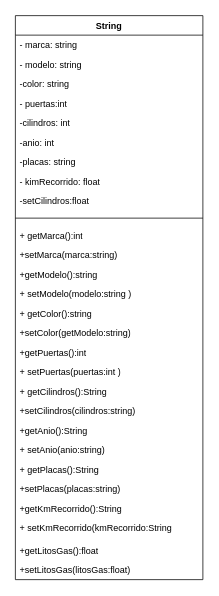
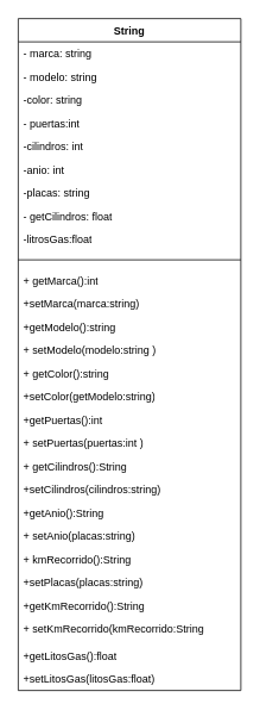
- <mxCell id="10" value="- kimRecorrido: float" style="text;strokeColor=none;fillColor=none;align=left;verticalAlign=top;spacingLeft=4;spacingRight=4;overflow=hidden;rotatable=0;points=[[0,0.5],[1,0.5]];portConstraint=eastwest;whiteSpace=wrap;html=1;" parent="2" vertex="1"><mxGeometry y="208" width="250" height="26" as="geometry" /></mxCell>
+ <mxCell id="10" value="- getCilindros: float" style="text;strokeColor=none;fillColor=none;align=left;verticalAlign=top;spacingLeft=4;spacingRight=4;overflow=hidden;rotatable=0;points=[[0,0.5],[1,0.5]];portConstraint=eastwest;whiteSpace=wrap;html=1;" parent="2" vertex="1"><mxGeometry y="208" width="250" height="26" as="geometry" /></mxCell>
- <mxCell id="11" value="-setCilindros:float" style="text;strokeColor=none;fillColor=none;align=left;verticalAlign=top;spacingLeft=4;spacingRight=4;overflow=hidden;rotatable=0;points=[[0,0.5],[1,0.5]];portConstraint=eastwest;whiteSpace=wrap;html=1;" parent="2" vertex="1"><mxGeometry y="234" width="250" height="26" as="geometry" /></mxCell>
+ <mxCell id="11" value="-litrosGas:float" style="text;strokeColor=none;fillColor=none;align=left;verticalAlign=top;spacingLeft=4;spacingRight=4;overflow=hidden;rotatable=0;points=[[0,0.5],[1,0.5]];portConstraint=eastwest;whiteSpace=wrap;html=1;" parent="2" vertex="1"><mxGeometry y="234" width="250" height="26" as="geometry" /></mxCell>
- <mxCell id="24" value="+ setAnio(anio:string)" style="text;strokeColor=none;fillColor=none;align=left;verticalAlign=top;spacingLeft=4;spacingRight=4;overflow=hidden;rotatable=0;points=[[0,0.5],[1,0.5]];portConstraint=eastwest;whiteSpace=wrap;html=1;" vertex="1" parent="2"><mxGeometry y="566" width="250" height="26" as="geometry" /></mxCell>
+ <mxCell id="24" value="+ setAnio(placas:string)" style="text;strokeColor=none;fillColor=none;align=left;verticalAlign=top;spacingLeft=4;spacingRight=4;overflow=hidden;rotatable=0;points=[[0,0.5],[1,0.5]];portConstraint=eastwest;whiteSpace=wrap;html=1;" vertex="1" parent="2"><mxGeometry y="566" width="250" height="26" as="geometry" /></mxCell>
- <mxCell id="25" value="+ getPlacas():String" style="text;strokeColor=none;fillColor=none;align=left;verticalAlign=top;spacingLeft=4;spacingRight=4;overflow=hidden;rotatable=0;points=[[0,0.5],[1,0.5]];portConstraint=eastwest;whiteSpace=wrap;html=1;" vertex="1" parent="2"><mxGeometry y="592" width="250" height="26" as="geometry" /></mxCell>
+ <mxCell id="25" value="+ kmRecorrido():String" style="text;strokeColor=none;fillColor=none;align=left;verticalAlign=top;spacingLeft=4;spacingRight=4;overflow=hidden;rotatable=0;points=[[0,0.5],[1,0.5]];portConstraint=eastwest;whiteSpace=wrap;html=1;" vertex="1" parent="2"><mxGeometry y="592" width="250" height="26" as="geometry" /></mxCell>
